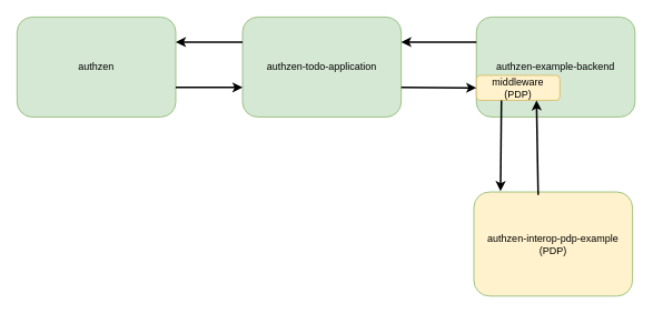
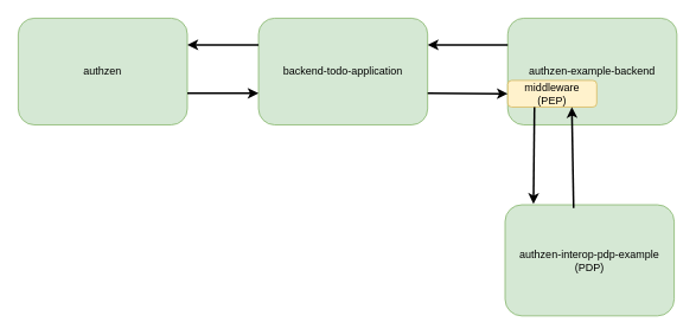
- <mxCell id="4" value="authzen-todo-application" style="rounded=1;whiteSpace=wrap;html=1;fillColor=#d5e8d4;strokeColor=#82b366;" parent="1" vertex="1"><mxGeometry x="290" y="20" width="190" height="120" as="geometry" /></mxCell>
+ <mxCell id="4" value="backend-todo-application" style="rounded=1;whiteSpace=wrap;html=1;fillColor=#d5e8d4;strokeColor=#82b366;" parent="1" vertex="1"><mxGeometry x="290" y="20" width="190" height="120" as="geometry" /></mxCell>
- <mxCell id="6" value="middleware&lt;div&gt;(PDP)&lt;/div&gt;" style="rounded=1;whiteSpace=wrap;html=1;fillColor=#fff2cc;strokeColor=#d6b656;" parent="1" vertex="1"><mxGeometry x="570" y="90" width="100" height="30" as="geometry" /></mxCell>
+ <mxCell id="6" value="middleware&lt;div&gt;(PEP)&lt;/div&gt;" style="rounded=1;whiteSpace=wrap;html=1;fillColor=#fff2cc;strokeColor=#d6b656;" parent="1" vertex="1"><mxGeometry x="570" y="90" width="100" height="30" as="geometry" /></mxCell>
- <mxCell id="2" value="&lt;div&gt;authzen-interop-pdp-example&lt;/div&gt;(PDP)" style="rounded=1;whiteSpace=wrap;html=1;fillColor=#fff2cc;strokeColor=#82b366;" parent="1" vertex="1"><mxGeometry x="567" y="230" width="190" height="125" as="geometry" /></mxCell>
+ <mxCell id="2" value="&lt;div&gt;authzen-interop-pdp-example&lt;/div&gt;(PDP)" style="rounded=1;whiteSpace=wrap;html=1;fillColor=#d5e8d4;strokeColor=#82b366;" parent="1" vertex="1"><mxGeometry x="567" y="230" width="190" height="125" as="geometry" /></mxCell>
